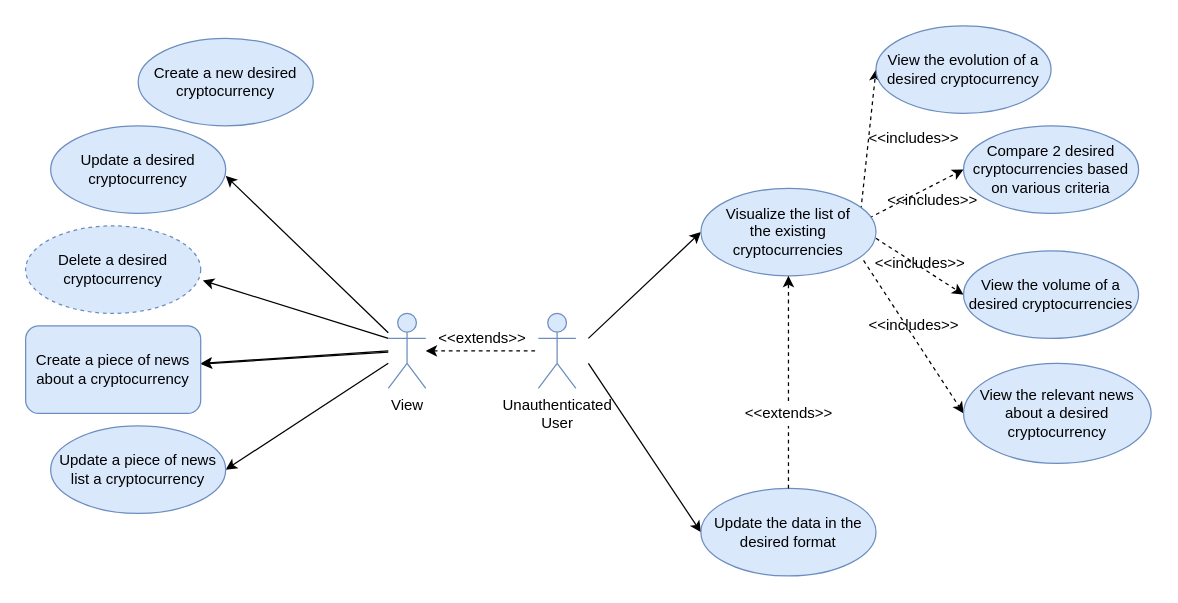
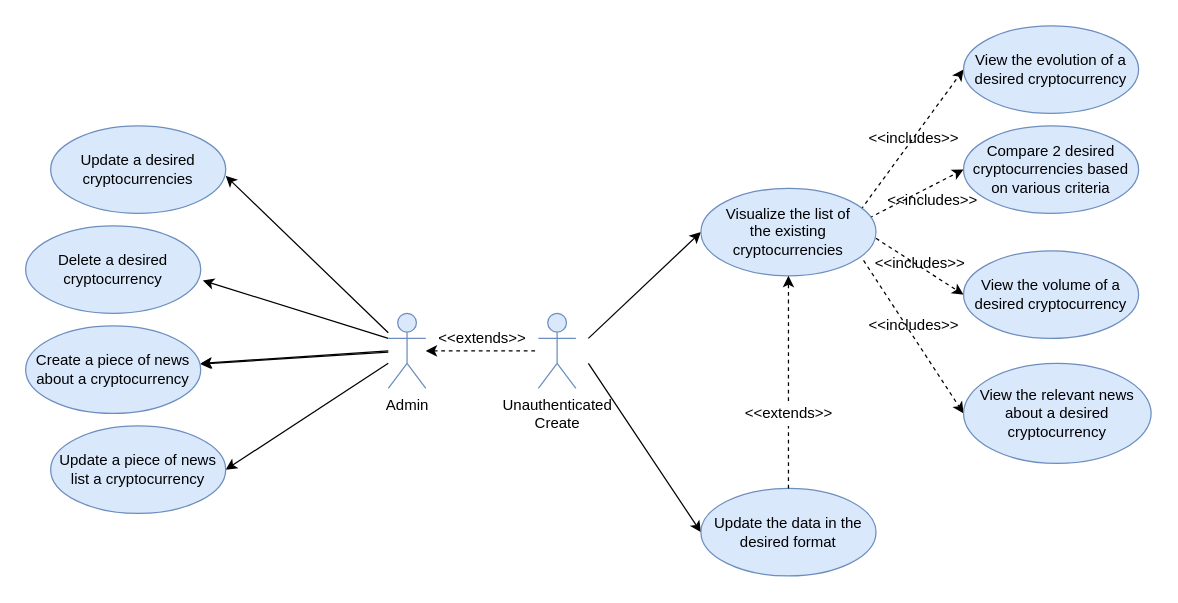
- <mxCell id="14" value="View the evolution of a desired cryptocurrency" style="ellipse;whiteSpace=wrap;html=1;fillColor=#dae8fc;strokeColor=#6c8ebf;" parent="1" vertex="1"><mxGeometry x="700" y="20" width="140" height="70" as="geometry" /></mxCell>
+ <mxCell id="14" value="View the evolution of a desired cryptocurrency" style="ellipse;whiteSpace=wrap;html=1;fillColor=#dae8fc;strokeColor=#6c8ebf;" parent="1" vertex="1"><mxGeometry x="770" y="20" width="140" height="70" as="geometry" /></mxCell>
- <mxCell id="24" value="Create a new desired cryptocurrency" style="ellipse;whiteSpace=wrap;html=1;fillColor=#dae8fc;strokeColor=#6c8ebf;" parent="1" vertex="1"><mxGeometry x="110" y="30" width="140" height="70" as="geometry" /></mxCell>
- <mxCell id="23" value="Update a desired cryptocurrency" style="ellipse;whiteSpace=wrap;html=1;fillColor=#dae8fc;strokeColor=#6c8ebf;" parent="1" vertex="1"><mxGeometry x="40" y="100" width="140" height="70" as="geometry" /></mxCell>
+ <mxCell id="23" value="Update a desired cryptocurrencies" style="ellipse;whiteSpace=wrap;html=1;fillColor=#dae8fc;strokeColor=#6c8ebf;" parent="1" vertex="1"><mxGeometry x="40" y="100" width="140" height="70" as="geometry" /></mxCell>
- <mxCell id="22" value="Delete a desired cryptocurrency" style="ellipse;whiteSpace=wrap;html=1;fillColor=#dae8fc;strokeColor=#6c8ebf;dashed=1;" parent="1" vertex="1"><mxGeometry x="20" y="180" width="140" height="70" as="geometry" /></mxCell>
+ <mxCell id="22" value="Delete a desired cryptocurrency" style="ellipse;whiteSpace=wrap;html=1;fillColor=#dae8fc;strokeColor=#6c8ebf;" parent="1" vertex="1"><mxGeometry x="20" y="180" width="140" height="70" as="geometry" /></mxCell>
- <mxCell id="12" value="View the volume of a desired cryptocurrencies" style="ellipse;whiteSpace=wrap;html=1;fillColor=#dae8fc;strokeColor=#6c8ebf;" parent="1" vertex="1"><mxGeometry x="770" y="200" width="140" height="70" as="geometry" /></mxCell>
+ <mxCell id="12" value="View the volume of a desired cryptocurrency" style="ellipse;whiteSpace=wrap;html=1;fillColor=#dae8fc;strokeColor=#6c8ebf;" parent="1" vertex="1"><mxGeometry x="770" y="200" width="140" height="70" as="geometry" /></mxCell>
- <mxCell id="34" value="Create&amp;nbsp;a piece of news about a cryptocurrency" style="whiteSpace=wrap;html=1;fillColor=#dae8fc;strokeColor=#6c8ebf;rounded=1;" vertex="1" parent="1"><mxGeometry x="20" y="260" width="140" height="70" as="geometry" /></mxCell>
+ <mxCell id="34" value="Create&amp;nbsp;a piece of news about a cryptocurrency" style="ellipse;whiteSpace=wrap;html=1;fillColor=#dae8fc;strokeColor=#6c8ebf;" vertex="1" parent="1"><mxGeometry x="20" y="260" width="140" height="70" as="geometry" /></mxCell>
- <mxCell id="31" value="View" style="shape=umlActor;verticalLabelPosition=bottom;verticalAlign=top;html=1;fillColor=#dae8fc;strokeColor=#6c8ebf;" parent="1" vertex="1"><mxGeometry y="250" width="30" height="60" as="geometry" x="310" /></mxCell>
+ <mxCell id="31" value="Admin" style="shape=umlActor;verticalLabelPosition=bottom;verticalAlign=top;html=1;fillColor=#dae8fc;strokeColor=#6c8ebf;" parent="1" vertex="1"><mxGeometry y="250" width="30" height="60" as="geometry" x="310" /></mxCell>
- <mxCell id="4" value="Unauthenticated&lt;br&gt;User" style="shape=umlActor;verticalLabelPosition=bottom;verticalAlign=top;html=1;fillColor=#dae8fc;strokeColor=#6c8ebf;" parent="1" vertex="1"><mxGeometry x="430" y="250" width="30" height="60" as="geometry" /></mxCell>
+ <mxCell id="4" value="Unauthenticated&lt;br&gt;Create" style="shape=umlActor;verticalLabelPosition=bottom;verticalAlign=top;html=1;fillColor=#dae8fc;strokeColor=#6c8ebf;" parent="1" vertex="1"><mxGeometry x="430" y="250" width="30" height="60" as="geometry" /></mxCell>
